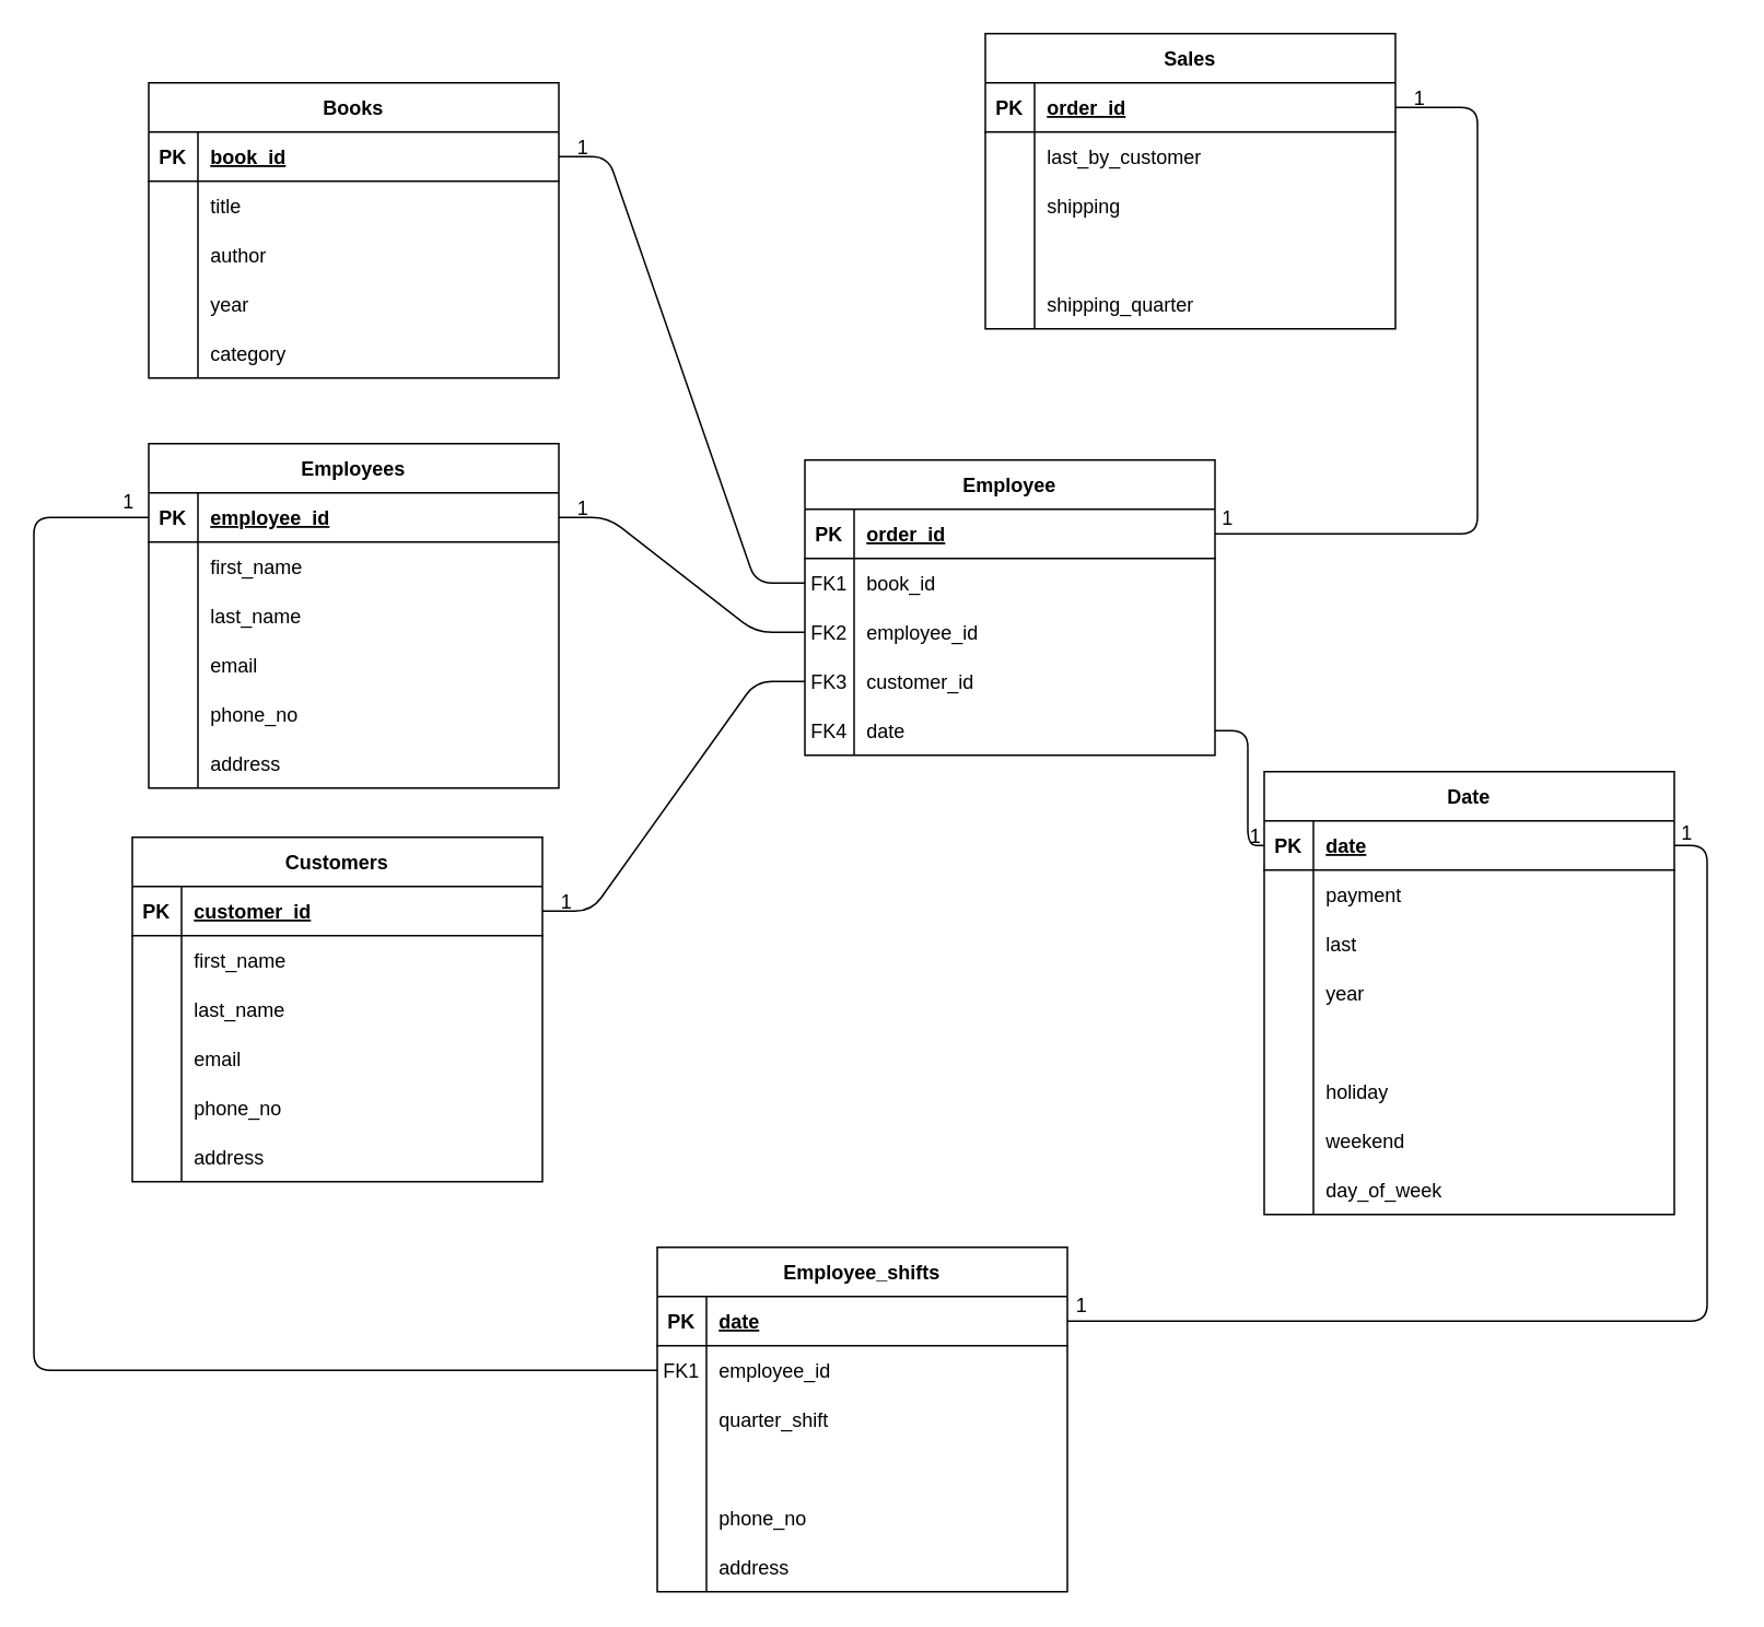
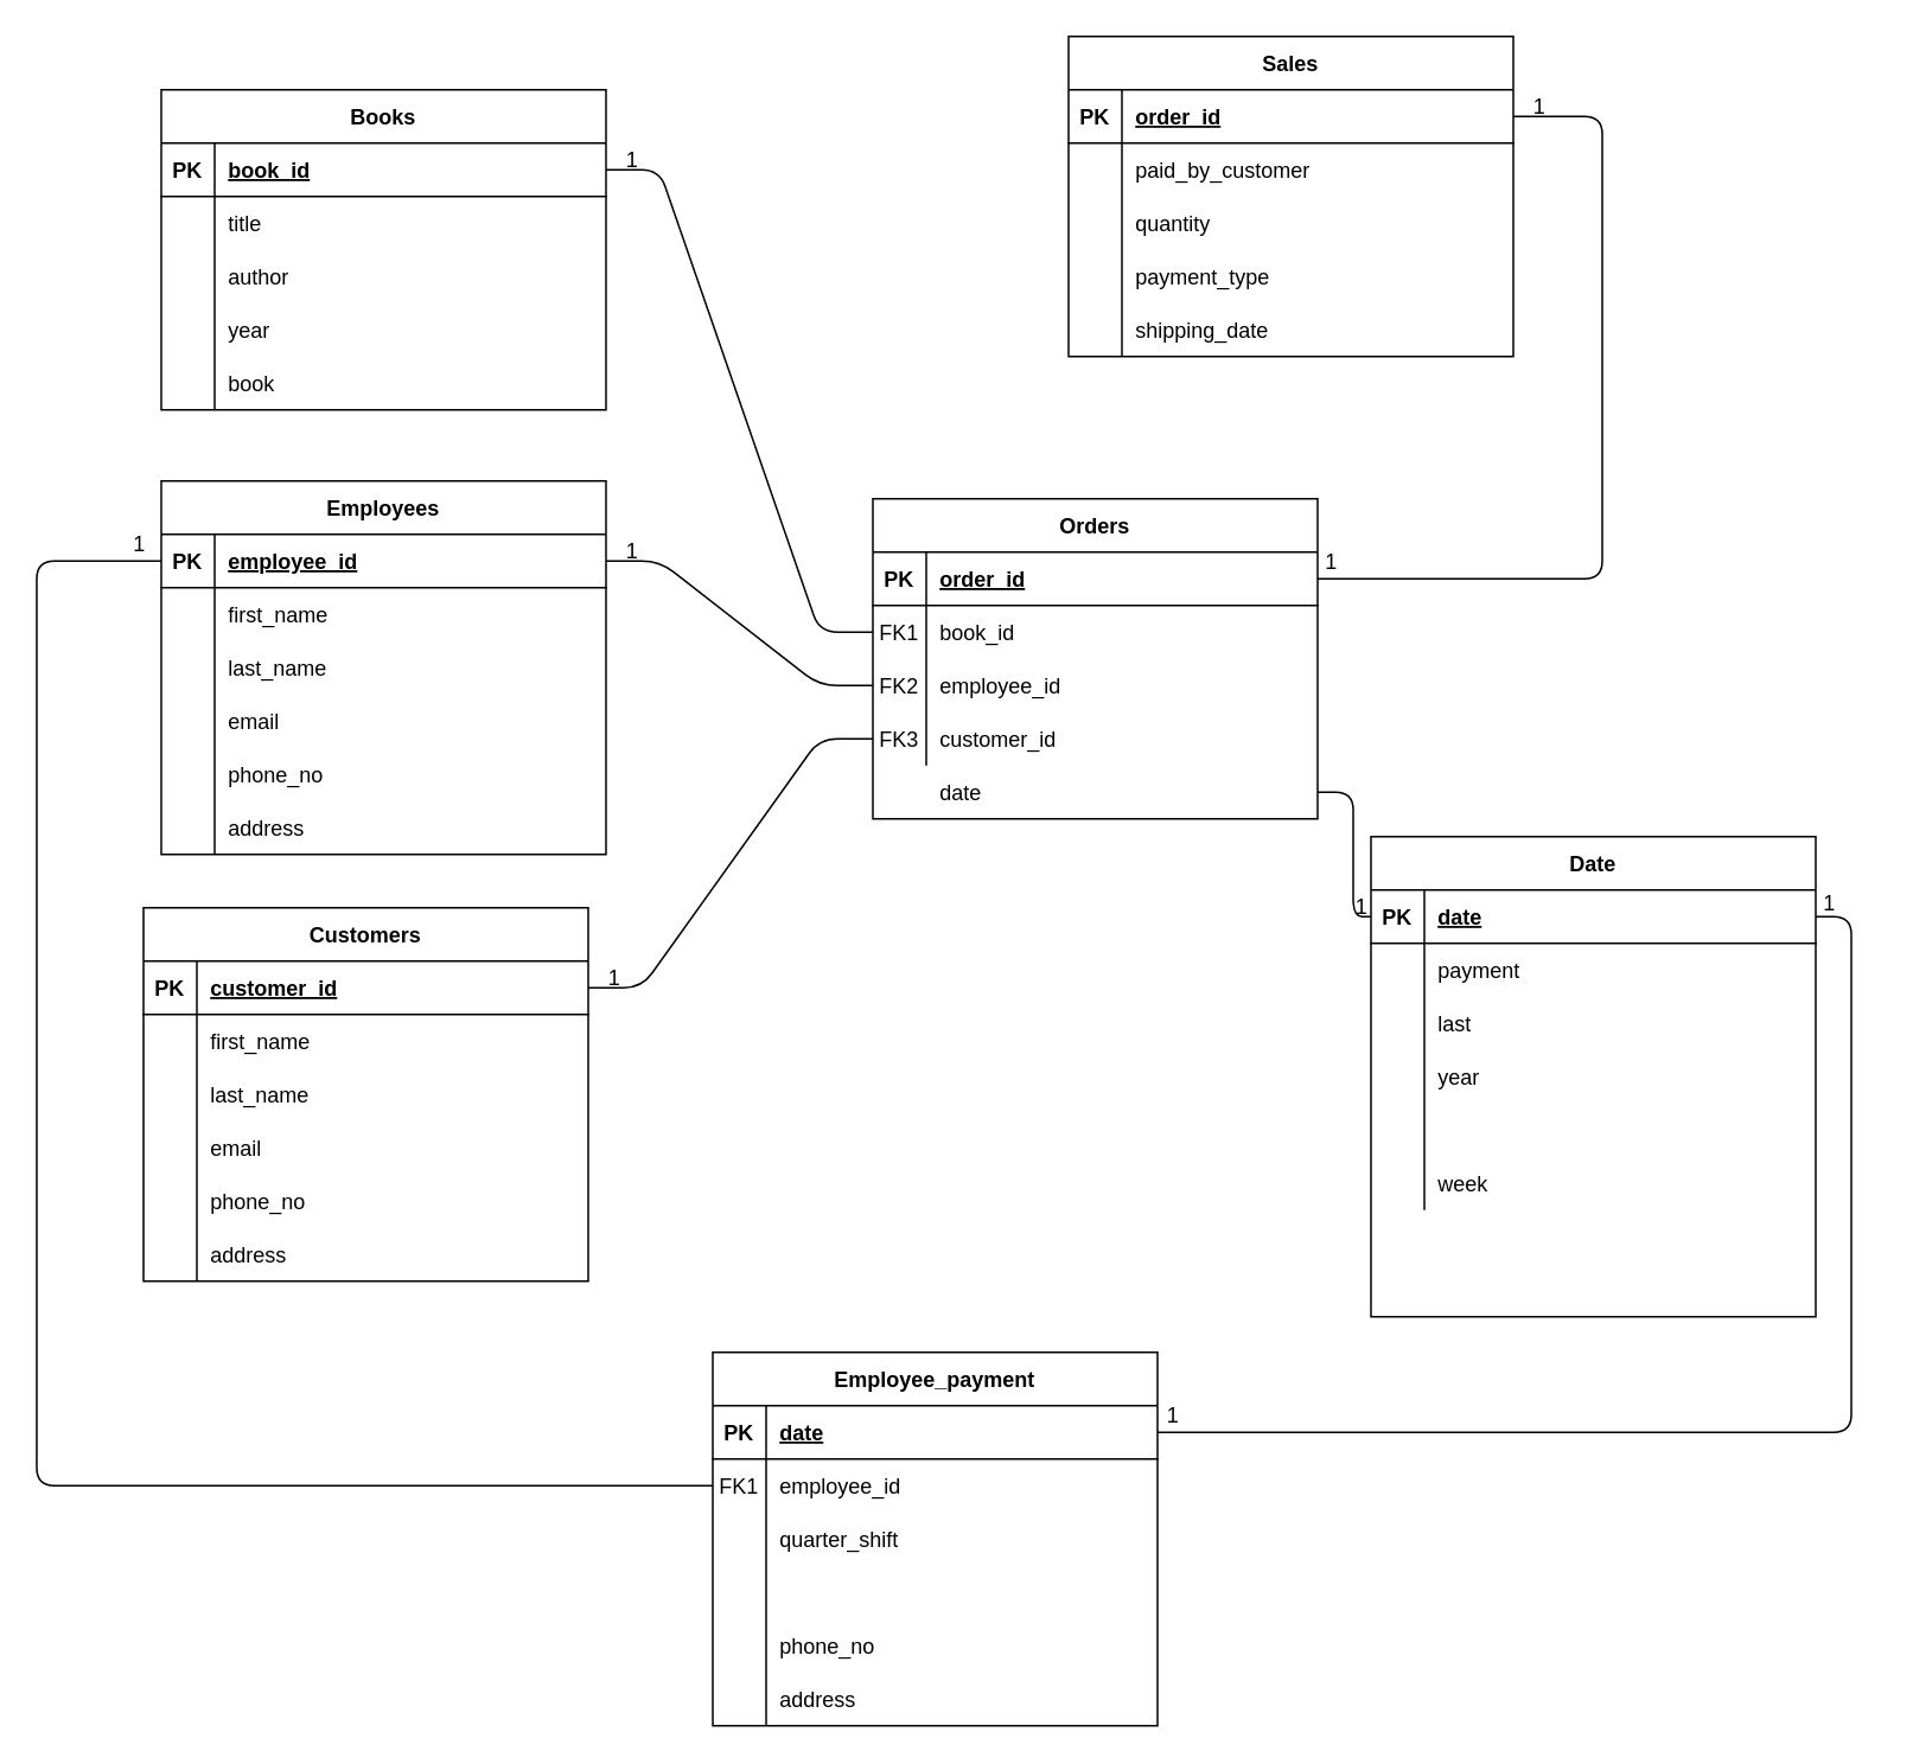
- <mxCell id="26" value="last_by_customer" style="shape=partialRectangle;overflow=hidden;connectable=0;fillColor=none;top=0;left=0;bottom=0;right=0;align=left;spacingLeft=6;" parent="24" vertex="1"><mxGeometry x="30" width="220" height="30" as="geometry"><mxRectangle width="220" height="30" as="alternateBounds" /></mxGeometry></mxCell>
+ <mxCell id="26" value="paid_by_customer" style="shape=partialRectangle;overflow=hidden;connectable=0;fillColor=none;top=0;left=0;bottom=0;right=0;align=left;spacingLeft=6;" parent="24" vertex="1"><mxGeometry x="30" width="220" height="30" as="geometry"><mxRectangle width="220" height="30" as="alternateBounds" /></mxGeometry></mxCell>
- <mxCell id="29" value="shipping" style="shape=partialRectangle;overflow=hidden;connectable=0;fillColor=none;top=0;left=0;bottom=0;right=0;align=left;spacingLeft=6;" parent="27" vertex="1"><mxGeometry x="30" width="220" height="30" as="geometry"><mxRectangle width="220" height="30" as="alternateBounds" /></mxGeometry></mxCell>
+ <mxCell id="29" value="quantity" style="shape=partialRectangle;overflow=hidden;connectable=0;fillColor=none;top=0;left=0;bottom=0;right=0;align=left;spacingLeft=6;" parent="27" vertex="1"><mxGeometry x="30" width="220" height="30" as="geometry"><mxRectangle width="220" height="30" as="alternateBounds" /></mxGeometry></mxCell>
+ <mxCell id="32" value="payment_type" style="shape=partialRectangle;overflow=hidden;connectable=0;fillColor=none;top=0;left=0;bottom=0;right=0;align=left;spacingLeft=6;" vertex="1" parent="30"><mxGeometry x="30" width="220" height="30" as="geometry"><mxRectangle width="220" height="30" as="alternateBounds" /></mxGeometry></mxCell>
- <mxCell id="35" value="shipping_quarter" style="shape=partialRectangle;overflow=hidden;connectable=0;fillColor=none;top=0;left=0;bottom=0;right=0;align=left;spacingLeft=6;" vertex="1" parent="33"><mxGeometry x="30" width="220" height="30" as="geometry"><mxRectangle width="220" height="30" as="alternateBounds" /></mxGeometry></mxCell>
+ <mxCell id="35" value="shipping_date" style="shape=partialRectangle;overflow=hidden;connectable=0;fillColor=none;top=0;left=0;bottom=0;right=0;align=left;spacingLeft=6;" vertex="1" parent="33"><mxGeometry x="30" width="220" height="30" as="geometry"><mxRectangle width="220" height="30" as="alternateBounds" /></mxGeometry></mxCell>
- <mxCell id="70" value="category" style="shape=partialRectangle;overflow=hidden;connectable=0;fillColor=none;top=0;left=0;bottom=0;right=0;align=left;spacingLeft=6;" vertex="1" parent="68"><mxGeometry x="30" width="220" height="30" as="geometry"><mxRectangle width="220" height="30" as="alternateBounds" /></mxGeometry></mxCell>
+ <mxCell id="70" value="book" style="shape=partialRectangle;overflow=hidden;connectable=0;fillColor=none;top=0;left=0;bottom=0;right=0;align=left;spacingLeft=6;" vertex="1" parent="68"><mxGeometry x="30" width="220" height="30" as="geometry"><mxRectangle width="220" height="30" as="alternateBounds" /></mxGeometry></mxCell>
- <mxCell id="4" value="Employee" style="shape=table;startSize=30;container=1;collapsible=1;childLayout=tableLayout;fixedRows=1;rowLines=0;fontStyle=1;align=center;resizeLast=1;" parent="1" vertex="1"><mxGeometry x="490" y="280" width="250" height="180" as="geometry" /></mxCell>
+ <mxCell id="4" value="Orders" style="shape=table;startSize=30;container=1;collapsible=1;childLayout=tableLayout;fixedRows=1;rowLines=0;fontStyle=1;align=center;resizeLast=1;" parent="1" vertex="1"><mxGeometry x="490" y="280" width="250" height="180" as="geometry" /></mxCell>
- <mxCell id="18" value="FK4" style="shape=partialRectangle;overflow=hidden;connectable=0;fillColor=none;top=0;left=0;bottom=0;right=0;" vertex="1" parent="17"><mxGeometry width="30" height="30" as="geometry"><mxRectangle width="30" height="30" as="alternateBounds" /></mxGeometry></mxCell>
- <mxCell id="109" value="holiday" style="shape=partialRectangle;overflow=hidden;connectable=0;fillColor=none;top=0;left=0;bottom=0;right=0;align=left;spacingLeft=6;" vertex="1" parent="107"><mxGeometry x="30" width="220" height="30" as="geometry"><mxRectangle width="220" height="30" as="alternateBounds" /></mxGeometry></mxCell>
+ <mxCell id="109" value="week" style="shape=partialRectangle;overflow=hidden;connectable=0;fillColor=none;top=0;left=0;bottom=0;right=0;align=left;spacingLeft=6;" vertex="1" parent="107"><mxGeometry x="30" width="220" height="30" as="geometry"><mxRectangle width="220" height="30" as="alternateBounds" /></mxGeometry></mxCell>
- <mxCell id="112" value="weekend" style="shape=partialRectangle;overflow=hidden;connectable=0;fillColor=none;top=0;left=0;bottom=0;right=0;align=left;spacingLeft=6;" vertex="1" parent="110"><mxGeometry x="30" width="220" height="30" as="geometry"><mxRectangle width="220" height="30" as="alternateBounds" /></mxGeometry></mxCell>
- <mxCell id="115" value="day_of_week" style="shape=partialRectangle;overflow=hidden;connectable=0;fillColor=none;top=0;left=0;bottom=0;right=0;align=left;spacingLeft=6;" vertex="1" parent="113"><mxGeometry x="30" width="220" height="30" as="geometry"><mxRectangle width="220" height="30" as="alternateBounds" /></mxGeometry></mxCell>
- <mxCell id="127" value="Employee_shifts" style="shape=table;startSize=30;container=1;collapsible=1;childLayout=tableLayout;fixedRows=1;rowLines=0;fontStyle=1;align=center;resizeLast=1;" vertex="1" parent="1"><mxGeometry x="400" y="760" width="250" height="210" as="geometry" /></mxCell>
+ <mxCell id="127" value="Employee_payment" style="shape=table;startSize=30;container=1;collapsible=1;childLayout=tableLayout;fixedRows=1;rowLines=0;fontStyle=1;align=center;resizeLast=1;" vertex="1" parent="1"><mxGeometry x="400" y="760" width="250" height="210" as="geometry" /></mxCell>
